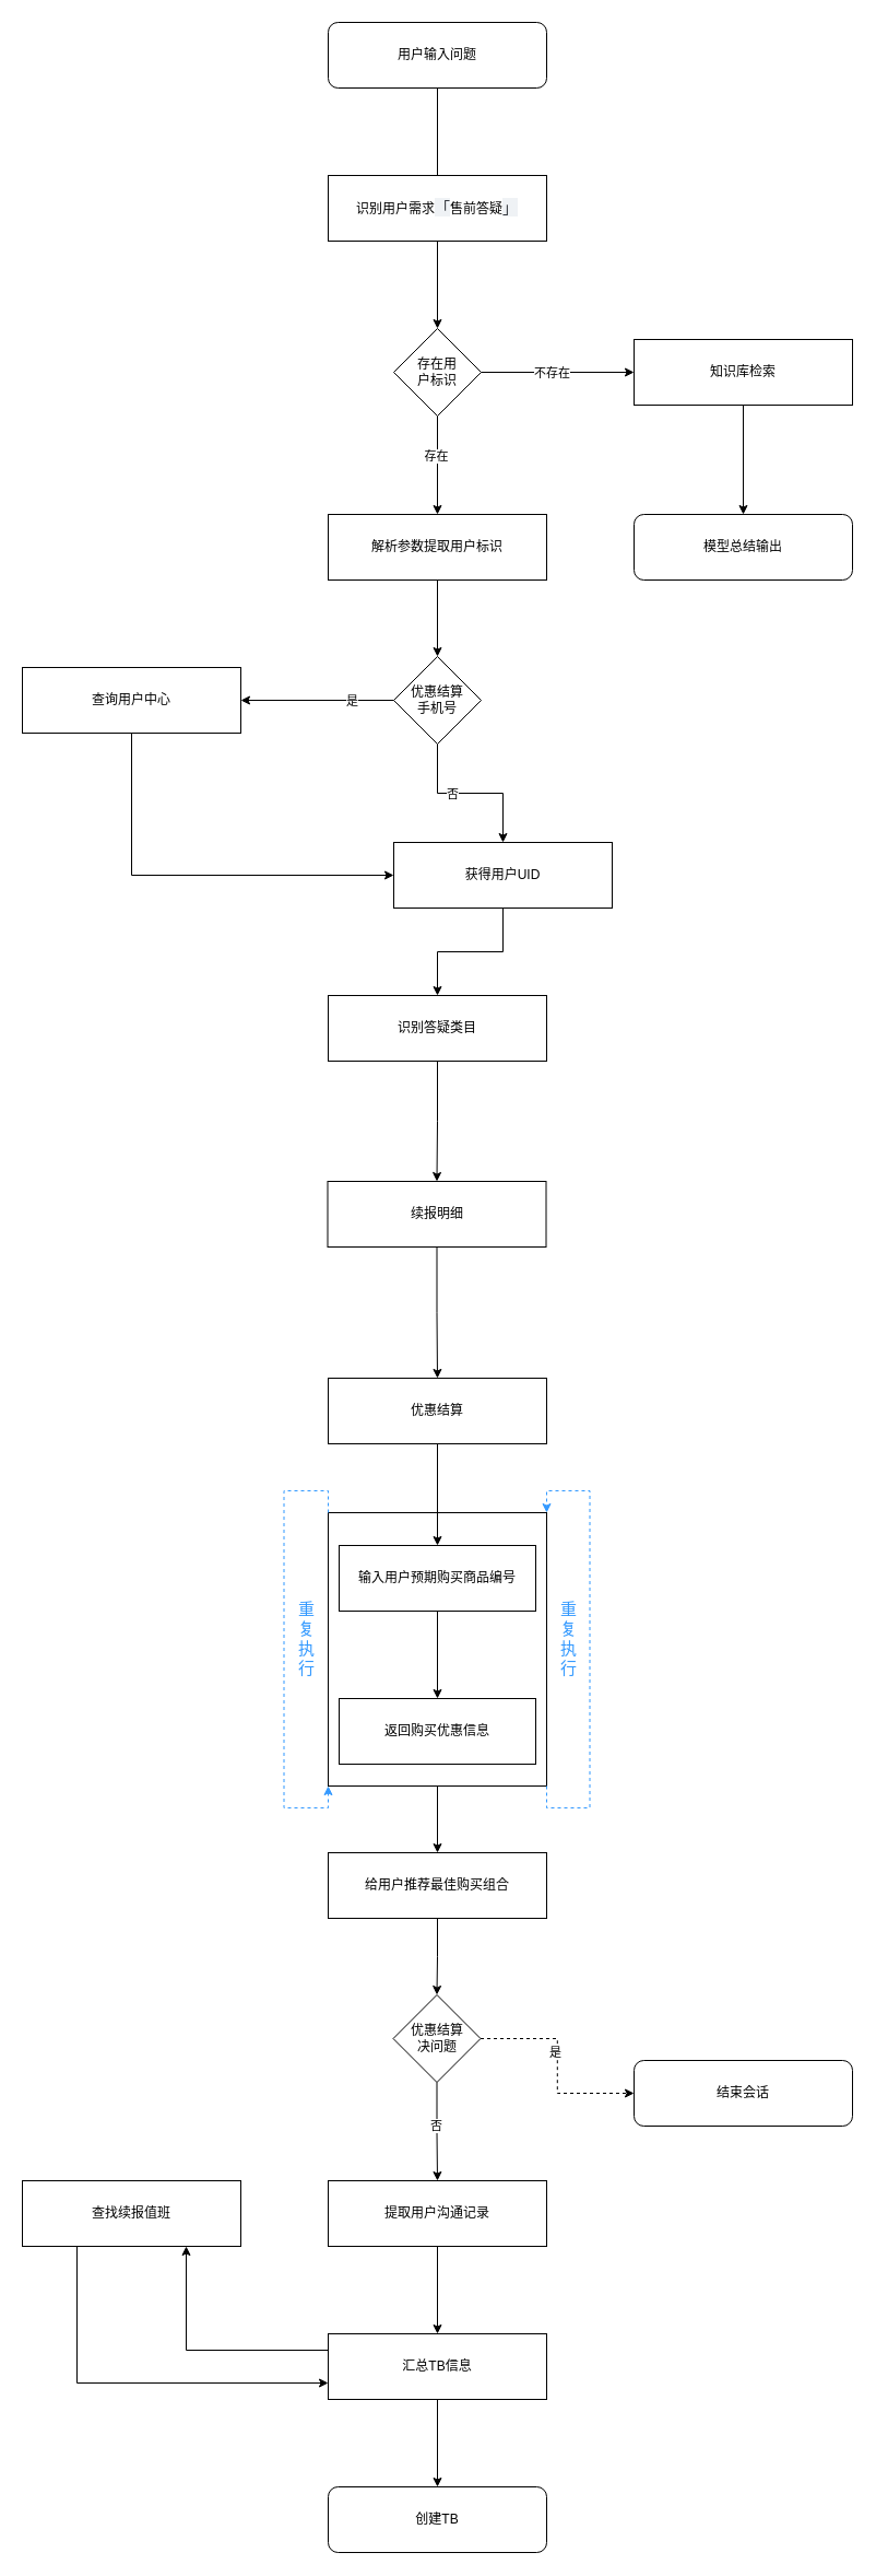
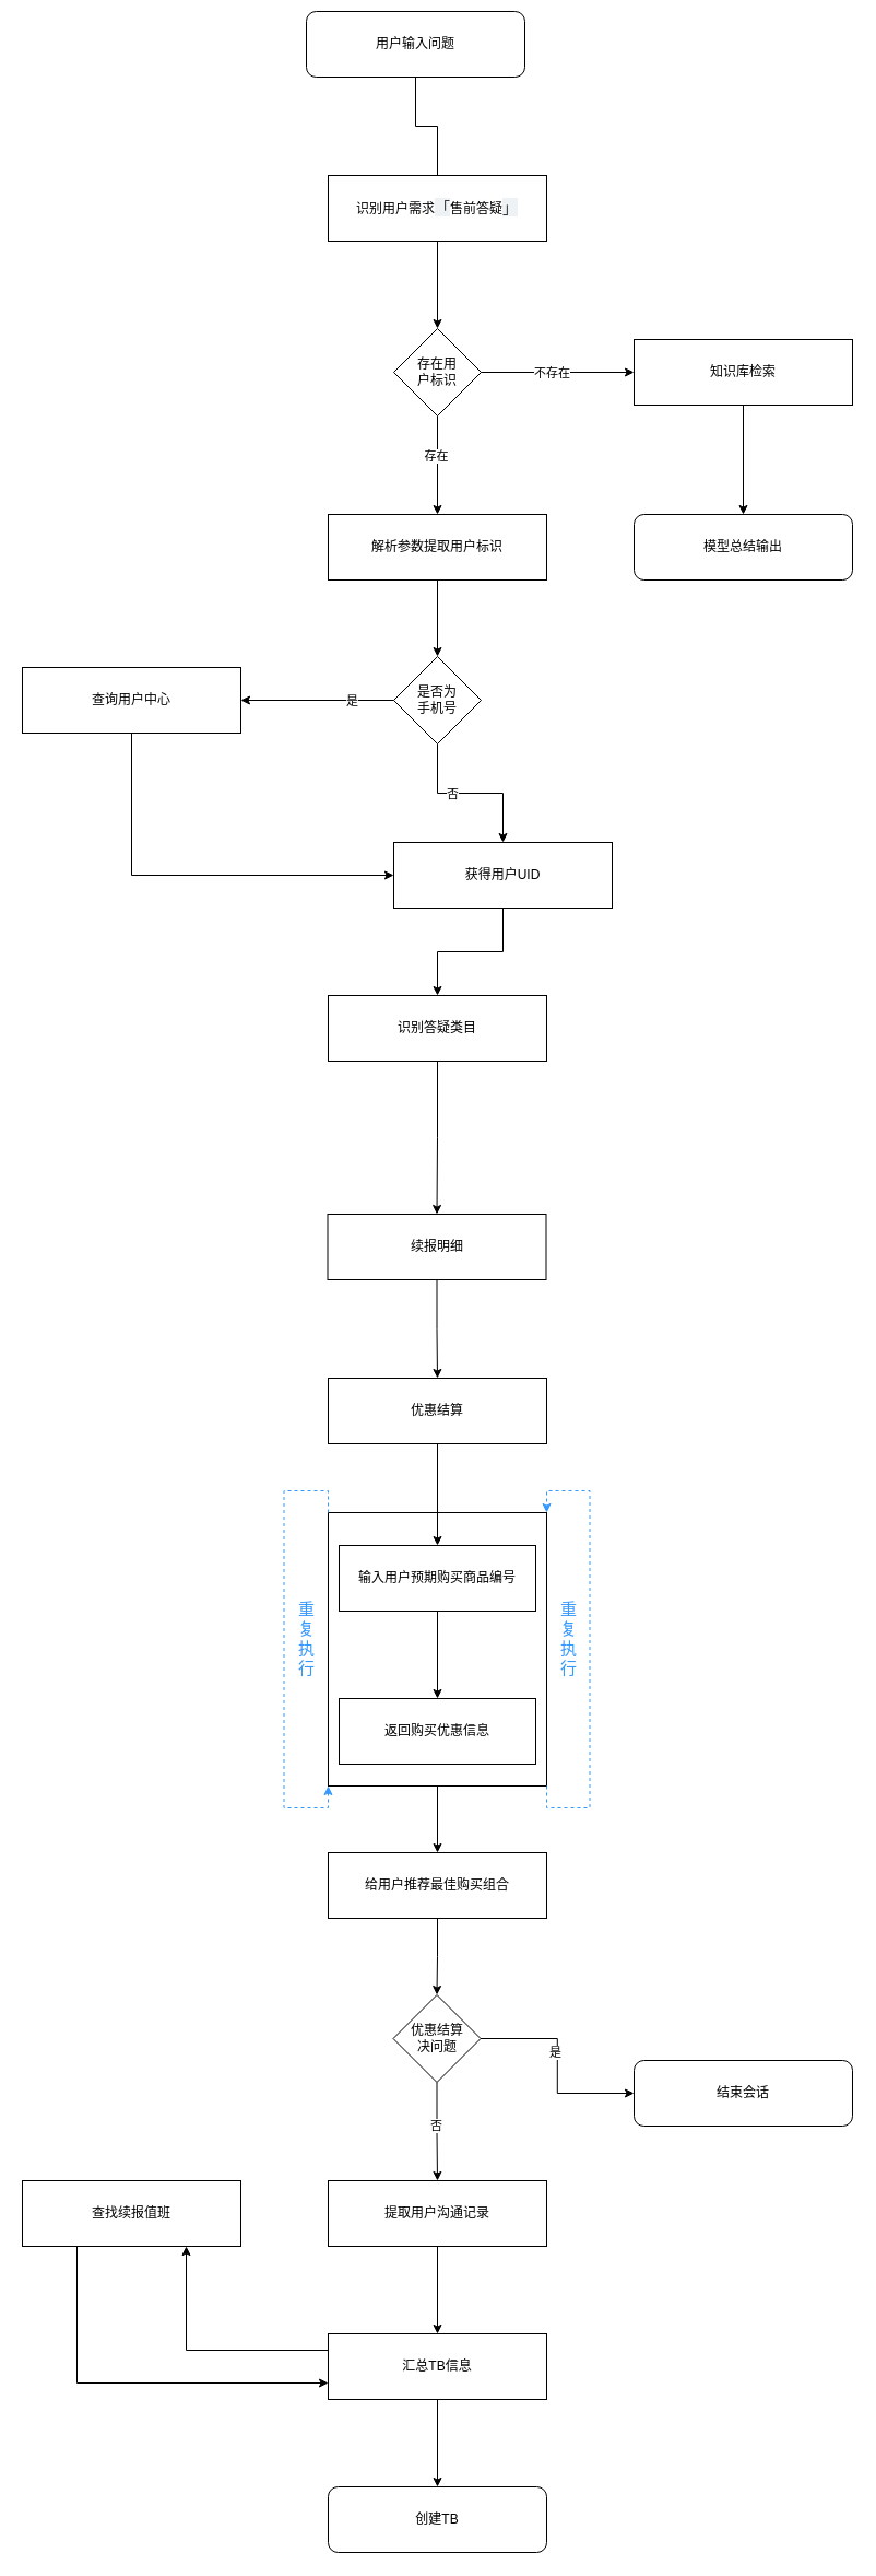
- <mxCell id="4" value="用户输入问题" style="rounded=1;whiteSpace=wrap;html=1;" parent="1" vertex="1"><mxGeometry x="300" y="20" width="200" height="60" as="geometry" /></mxCell>
+ <mxCell id="4" value="用户输入问题" style="rounded=1;whiteSpace=wrap;html=1;" parent="1" vertex="1"><mxGeometry x="280" y="10" width="200" height="60" as="geometry" /></mxCell>
- <mxCell id="13" value="优惠结算&lt;div&gt;手机号&lt;/div&gt;" style="rhombus;whiteSpace=wrap;html=1;rounded=0;" vertex="1" parent="1"><mxGeometry x="360" y="600" width="80" height="80" as="geometry" /></mxCell>
+ <mxCell id="13" value="是否为&lt;div&gt;手机号&lt;/div&gt;" style="rhombus;whiteSpace=wrap;html=1;rounded=0;" vertex="1" parent="1"><mxGeometry x="360" y="600" width="80" height="80" as="geometry" /></mxCell>
- <mxCell id="29" value="续报明细" style="whiteSpace=wrap;html=1;rounded=0;" vertex="1" parent="1"><mxGeometry x="299.5" y="1080" width="200" height="60" as="geometry" /></mxCell>
+ <mxCell id="29" value="续报明细" style="whiteSpace=wrap;html=1;rounded=0;" vertex="1" parent="1"><mxGeometry x="299.5" y="1110" width="200" height="60" as="geometry" /></mxCell>
- <mxCell id="42" value="" style="edgeStyle=orthogonalEdgeStyle;rounded=0;orthogonalLoop=1;jettySize=auto;html=1;dashed=1;" edge="1" parent="1" source="46" target="47"><mxGeometry relative="1" as="geometry" /></mxCell>
+ <mxCell id="42" value="" style="edgeStyle=orthogonalEdgeStyle;rounded=0;orthogonalLoop=1;jettySize=auto;html=1;" edge="1" parent="1" source="46" target="47"><mxGeometry relative="1" as="geometry" /></mxCell>
